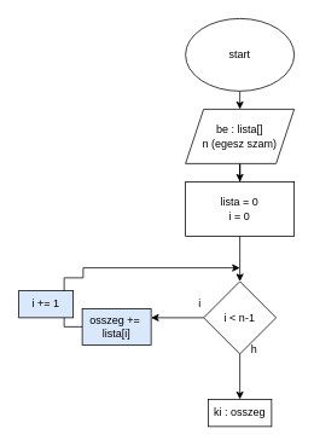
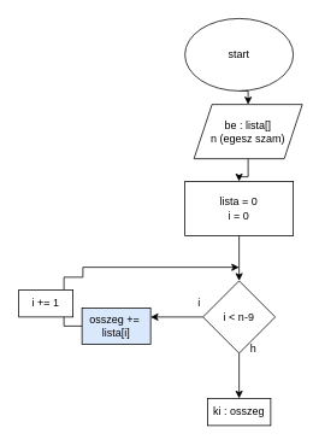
- <mxCell id="5" value="be : lista[]&lt;br&gt;n (egesz szam)" style="shape=parallelogram;perimeter=parallelogramPerimeter;whiteSpace=wrap;html=1;fixedSize=1;" vertex="1" parent="1"><mxGeometry x="204" y="120" width="120" height="60" as="geometry" /></mxCell>
+ <mxCell id="5" value="be : lista[]&lt;br&gt;n (egesz szam)" style="shape=parallelogram;perimeter=parallelogramPerimeter;whiteSpace=wrap;html=1;fixedSize=1;" vertex="1" parent="1"><mxGeometry x="214" y="115" width="120" height="60" as="geometry" /></mxCell>
- <mxCell id="16" value="i += 1" style="rounded=0;whiteSpace=wrap;html=1;fillColor=#dae8fc;" vertex="1" parent="1"><mxGeometry x="20" y="320" width="60" height="30" as="geometry" /></mxCell>
+ <mxCell id="16" value="i += 1" style="rounded=0;whiteSpace=wrap;html=1;" vertex="1" parent="1"><mxGeometry x="20" y="320" width="60" height="30" as="geometry" /></mxCell>
- <mxCell id="10" value="i &amp;lt; n-1" style="rhombus;whiteSpace=wrap;html=1;" vertex="1" parent="1"><mxGeometry x="224" y="310" width="80" height="80" as="geometry" /></mxCell>
+ <mxCell id="10" value="i &amp;lt; n-9" style="rhombus;whiteSpace=wrap;html=1;" vertex="1" parent="1"><mxGeometry x="224" y="310" width="80" height="80" as="geometry" /></mxCell>
